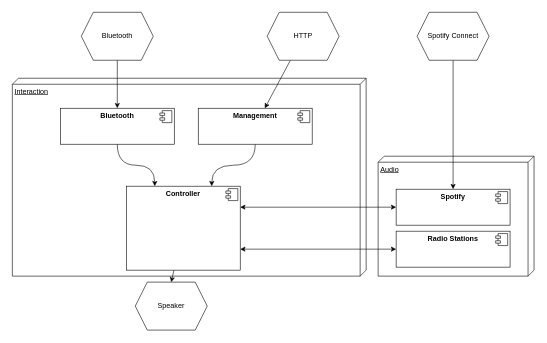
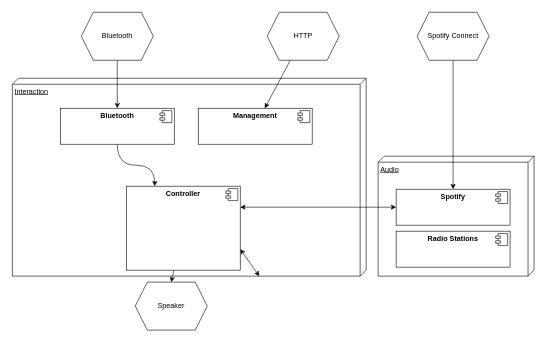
- <mxCell id="16" style="edgeStyle=orthogonalEdgeStyle;curved=1;rounded=0;orthogonalLoop=1;jettySize=auto;html=1;entryX=0.75;entryY=0;entryDx=0;entryDy=0;" edge="1" parent="1" source="17" target="7"><mxGeometry relative="1" as="geometry" /></mxCell>
- <mxCell id="5" style="rounded=0;orthogonalLoop=1;jettySize=auto;html=1;startArrow=classic;startFill=1;exitX=1;exitY=0.75;exitDx=0;exitDy=0;" edge="1" parent="1" source="7" target="11"><mxGeometry relative="1" as="geometry" /></mxCell>
+ <mxCell id="5" style="rounded=0;orthogonalLoop=1;jettySize=auto;html=1;startArrow=classic;startFill=1;exitX=1;exitY=0.75;exitDx=0;exitDy=0;" edge="1" parent="1" source="7" target="3"><mxGeometry relative="1" as="geometry" /></mxCell>
